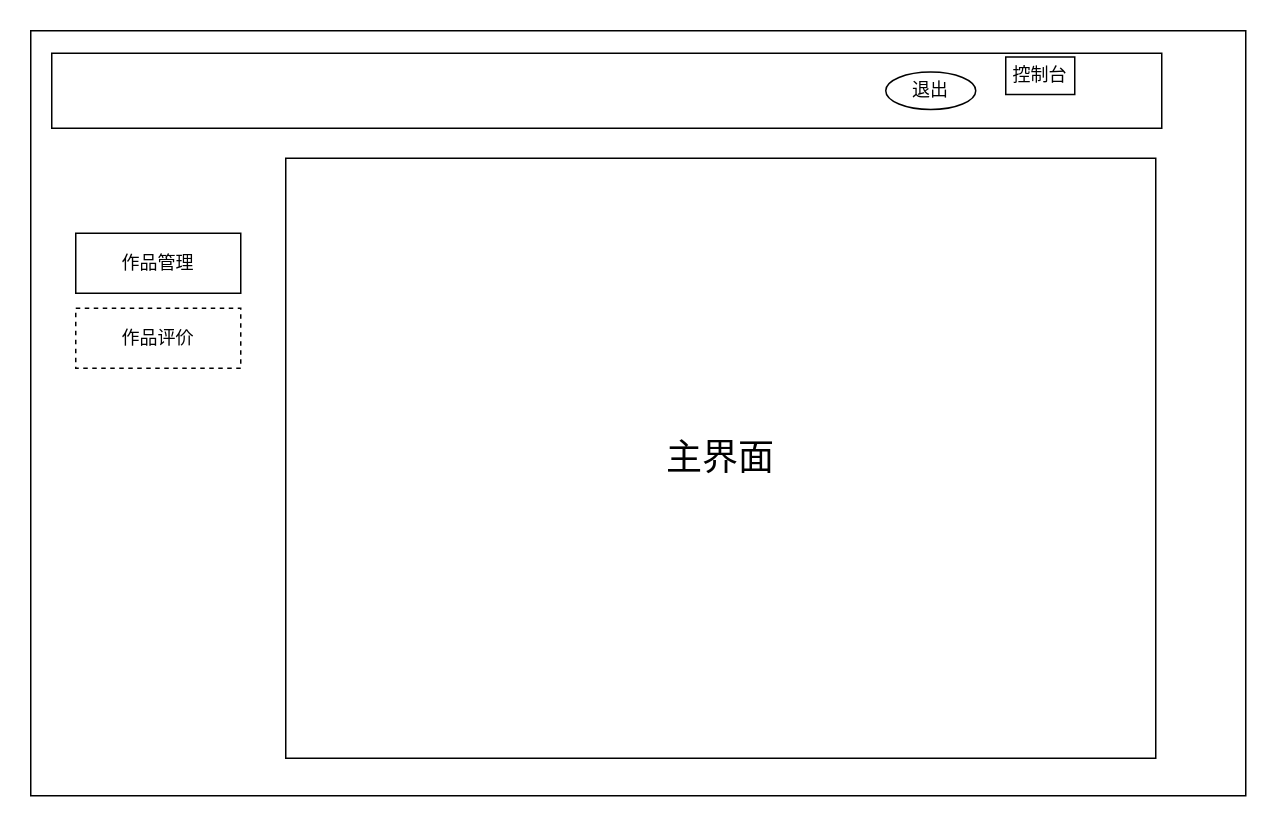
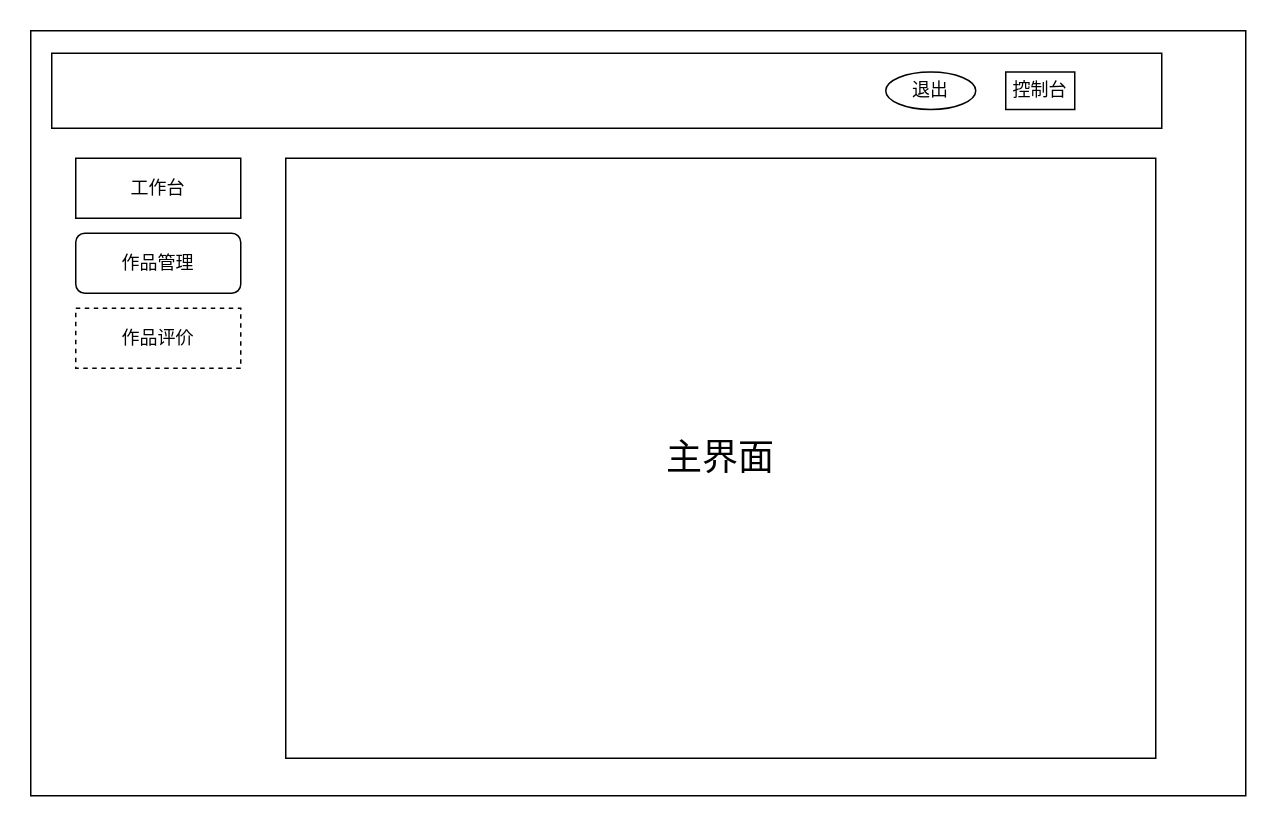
- <mxCell id="9" value="控制台" style="rounded=0;whiteSpace=wrap;html=1;" vertex="1" parent="1"><mxGeometry x="670" y="37.5" width="46" height="25" as="geometry" /></mxCell>
+ <mxCell id="9" value="控制台" style="rounded=0;whiteSpace=wrap;html=1;" vertex="1" parent="1"><mxGeometry x="670" y="47.5" width="46" height="25" as="geometry" /></mxCell>
+ <mxCell id="3" value="工作台" style="rounded=0;whiteSpace=wrap;html=1;" vertex="1" parent="1"><mxGeometry x="50" y="105" width="110" height="40" as="geometry" /></mxCell>
- <mxCell id="4" value="作品管理" style="rounded=0;whiteSpace=wrap;html=1;" vertex="1" parent="1"><mxGeometry x="50" y="155" width="110" height="40" as="geometry" /></mxCell>
+ <mxCell id="4" value="作品管理" style="whiteSpace=wrap;html=1;rounded=1;" vertex="1" parent="1"><mxGeometry x="50" y="155" width="110" height="40" as="geometry" /></mxCell>
